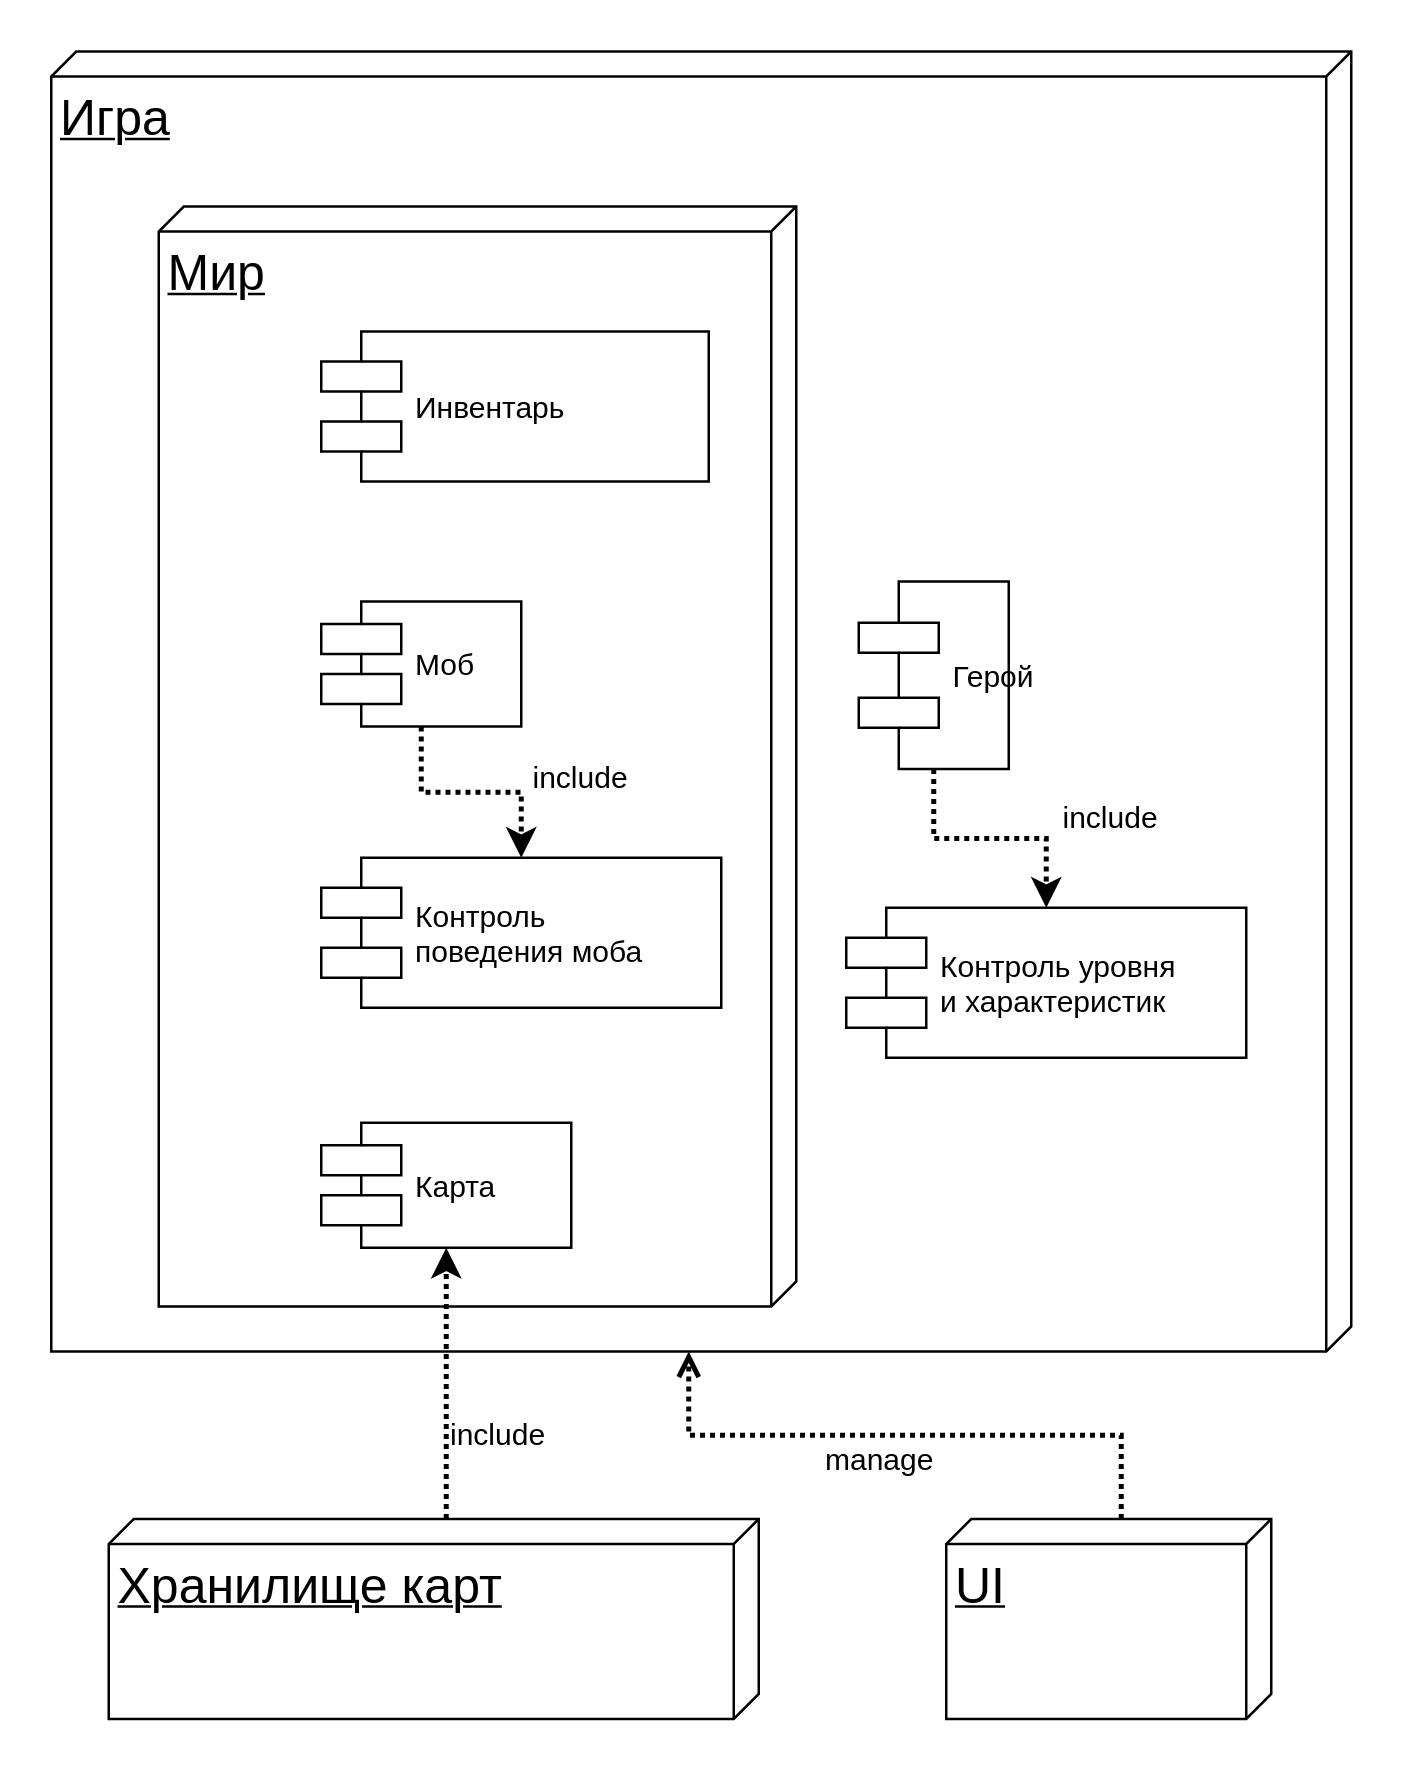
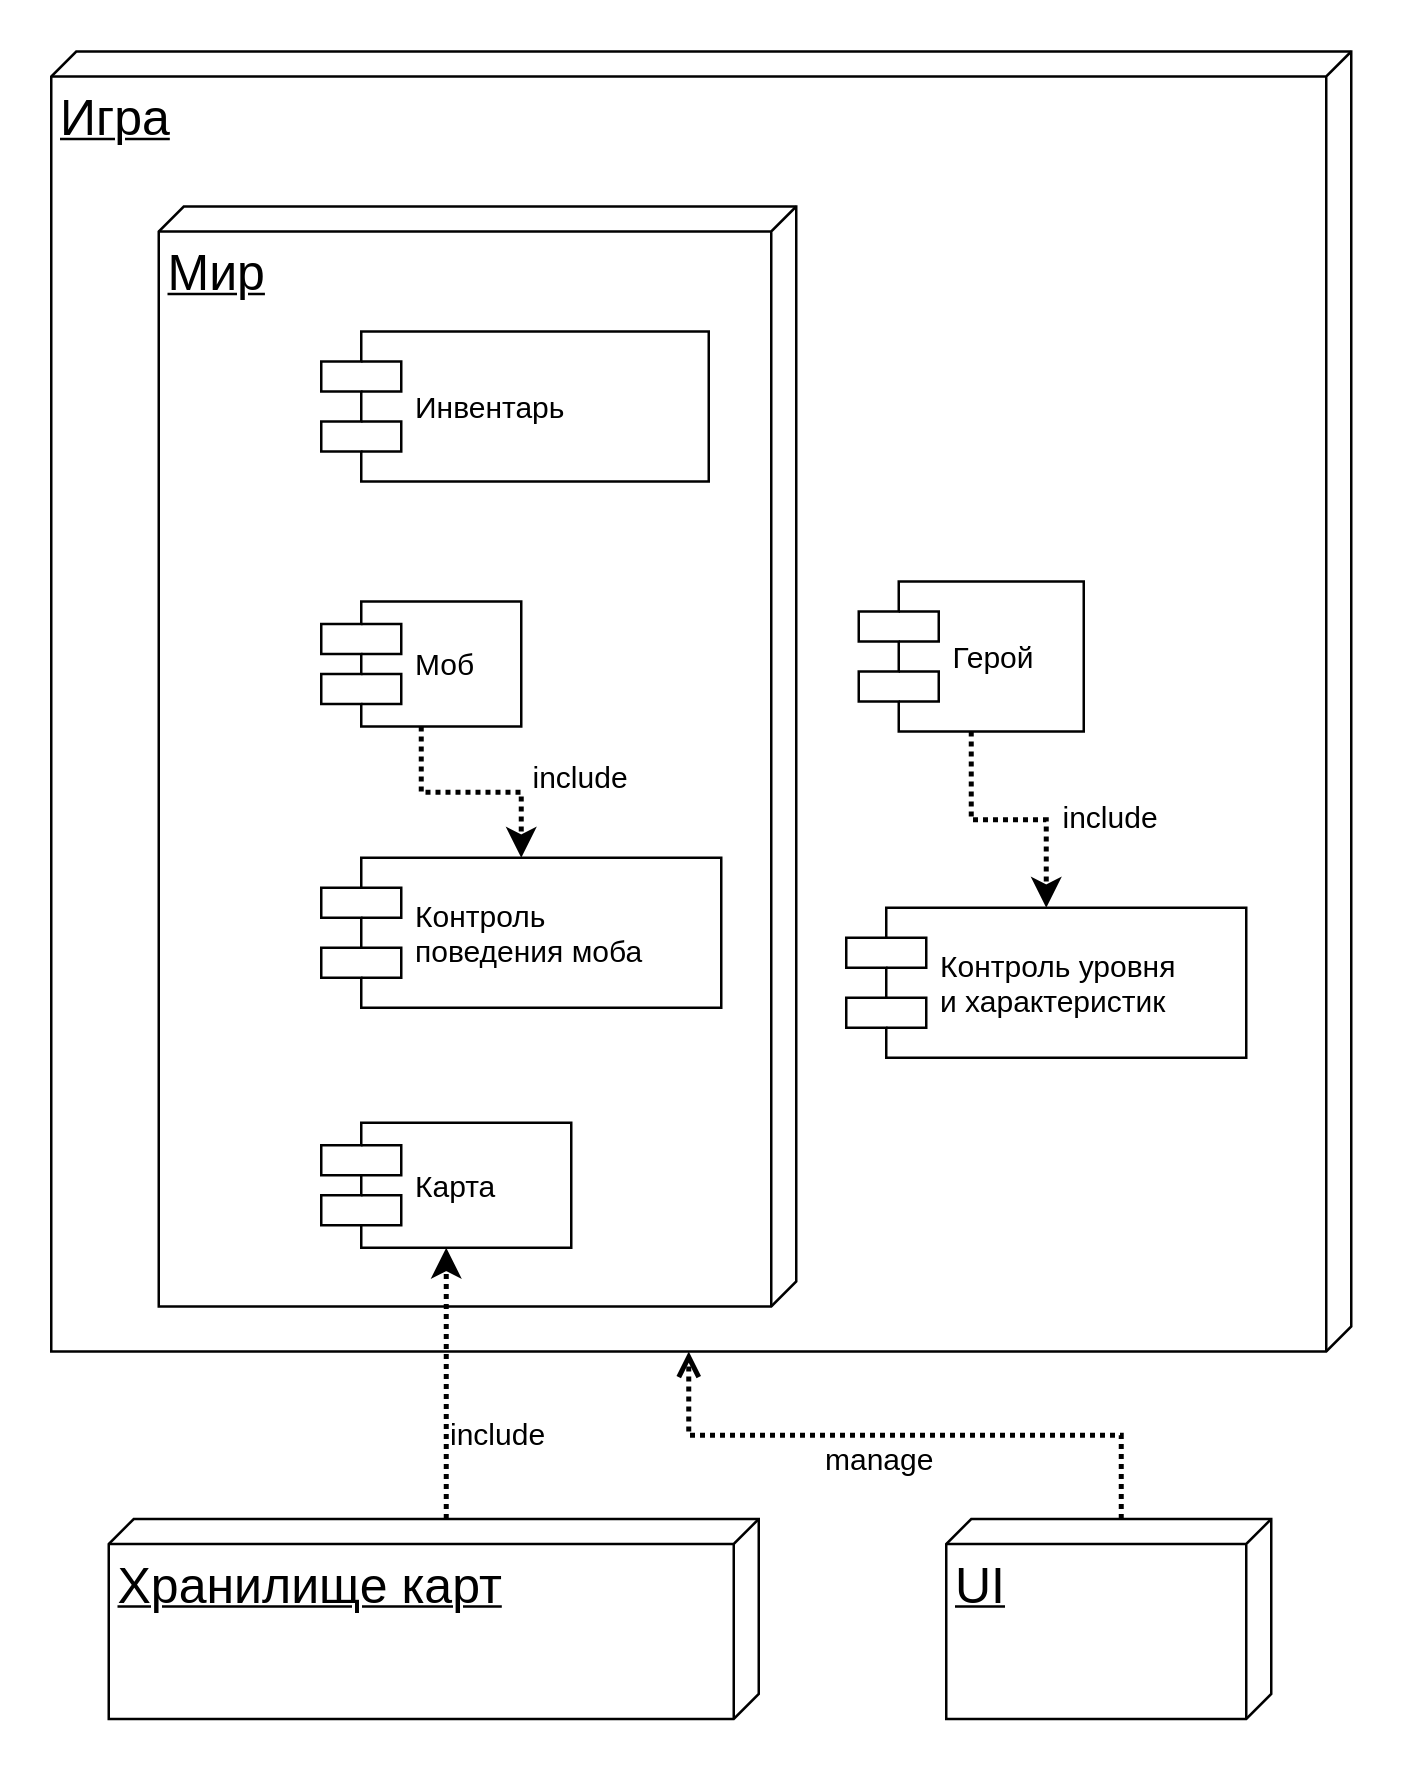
- <mxCell id="6" value="Герой" style="shape=component;align=left;spacingLeft=36;" parent="1" vertex="1"><mxGeometry x="343" y="232" width="60" height="75" as="geometry" /></mxCell>
+ <mxCell id="6" value="Герой" style="shape=component;align=left;spacingLeft=36;" parent="1" vertex="1"><mxGeometry x="343" y="232" width="90" height="60" as="geometry" /></mxCell>
